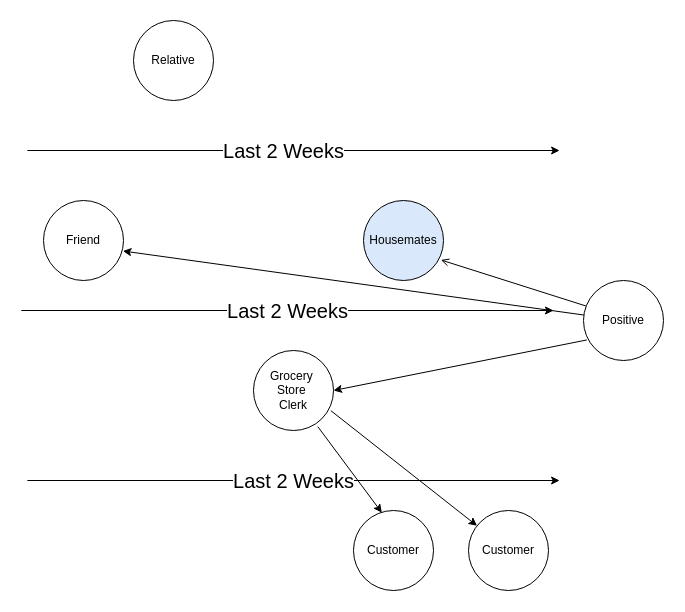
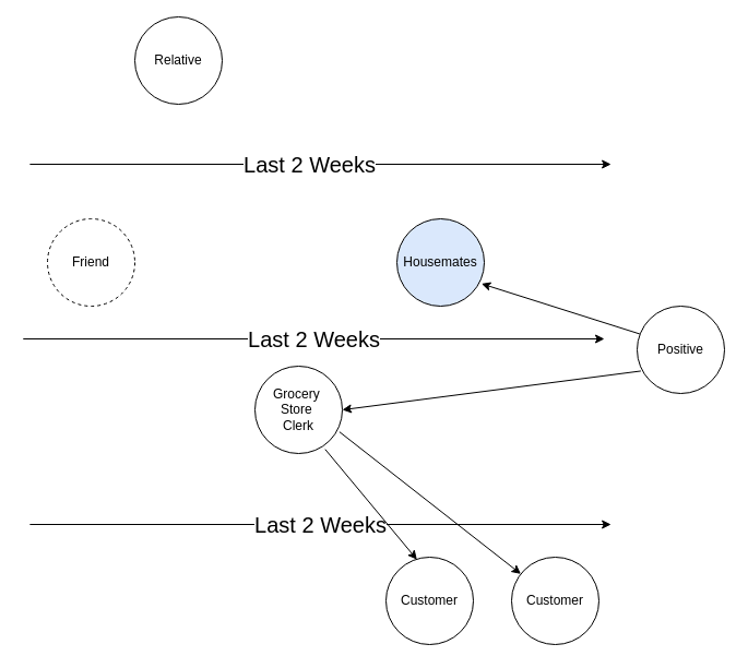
- <mxCell id="8" value="Relative" style="ellipse;whiteSpace=wrap;html=1;aspect=fixed;" vertex="1" parent="1"><mxGeometry x="133" y="20" width="80" height="80" as="geometry" /></mxCell>
+ <mxCell id="8" value="Relative" style="ellipse;whiteSpace=wrap;html=1;aspect=fixed;" vertex="1" parent="1"><mxGeometry x="123" y="15" width="80" height="80" as="geometry" /></mxCell>
- <mxCell id="6" value="Friend" style="ellipse;whiteSpace=wrap;html=1;aspect=fixed;" vertex="1" parent="1"><mxGeometry x="43" y="200" width="80" height="80" as="geometry" /></mxCell>
+ <mxCell id="6" value="Friend" style="ellipse;whiteSpace=wrap;html=1;aspect=fixed;dashed=1;" vertex="1" parent="1"><mxGeometry x="43" y="200" width="80" height="80" as="geometry" /></mxCell>
- <mxCell id="9" value="" style="endArrow=open;html=1;fontSize=20;entryX=0.967;entryY=0.743;entryDx=0;entryDy=0;entryPerimeter=0;exitX=0.029;exitY=0.318;exitDx=0;exitDy=0;exitPerimeter=0;" edge="1" parent="1" source="2" target="5"><mxGeometry width="50" height="50" relative="1" as="geometry"><mxPoint x="263" y="350" as="sourcePoint" /><mxPoint x="313" y="300" as="targetPoint" /></mxGeometry></mxCell>
+ <mxCell id="9" value="" style="endArrow=classic;html=1;fontSize=20;entryX=0.967;entryY=0.743;entryDx=0;entryDy=0;entryPerimeter=0;exitX=0.029;exitY=0.318;exitDx=0;exitDy=0;exitPerimeter=0;" edge="1" parent="1" source="2" target="5"><mxGeometry width="50" height="50" relative="1" as="geometry"><mxPoint x="263" y="350" as="sourcePoint" /><mxPoint x="313" y="300" as="targetPoint" /></mxGeometry></mxCell>
- <mxCell id="11" value="" style="endArrow=classic;html=1;fontSize=20;entryX=0.992;entryY=0.631;entryDx=0;entryDy=0;entryPerimeter=0;" edge="1" parent="1" source="2" target="6"><mxGeometry width="50" height="50" relative="1" as="geometry"><mxPoint x="596.36" y="339.44" as="sourcePoint" /><mxPoint x="343" y="400" as="targetPoint" /></mxGeometry></mxCell>
- <mxCell id="4" value="Grocery&amp;nbsp;&lt;br&gt;Store&amp;nbsp;&lt;br&gt;Clerk" style="ellipse;whiteSpace=wrap;html=1;aspect=fixed;" vertex="1" parent="1"><mxGeometry x="253" y="350" width="80" height="80" as="geometry" /></mxCell>
+ <mxCell id="4" value="Grocery&amp;nbsp;&lt;br&gt;Store&amp;nbsp;&lt;br&gt;Clerk" style="ellipse;whiteSpace=wrap;html=1;aspect=fixed;" vertex="1" parent="1"><mxGeometry x="233" y="335" width="80" height="80" as="geometry" /></mxCell>
